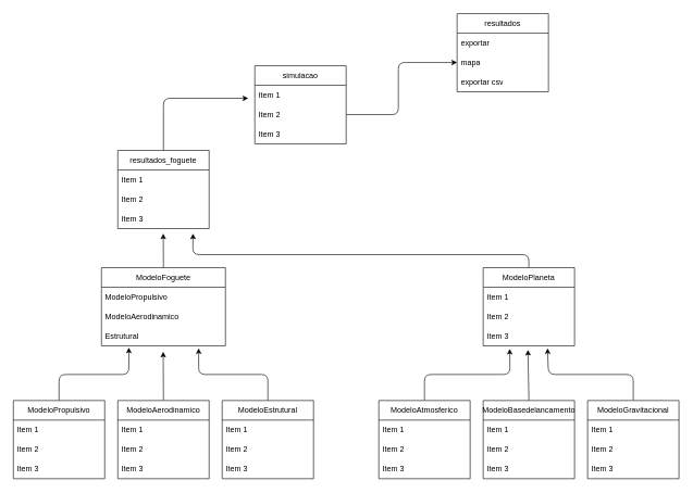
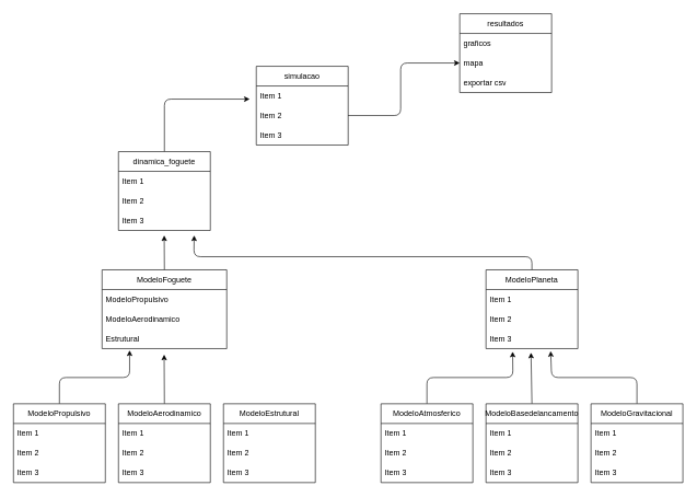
- <mxCell id="47" value="exportar&amp;nbsp;" style="text;strokeColor=none;fillColor=none;align=left;verticalAlign=middle;spacingLeft=4;spacingRight=4;overflow=hidden;points=[[0,0.5],[1,0.5]];portConstraint=eastwest;rotatable=0;whiteSpace=wrap;html=1;" parent="46" vertex="1"><mxGeometry y="30" width="140" height="30" as="geometry" /></mxCell>
+ <mxCell id="47" value="graficos&amp;nbsp;" style="text;strokeColor=none;fillColor=none;align=left;verticalAlign=middle;spacingLeft=4;spacingRight=4;overflow=hidden;points=[[0,0.5],[1,0.5]];portConstraint=eastwest;rotatable=0;whiteSpace=wrap;html=1;" parent="46" vertex="1"><mxGeometry y="30" width="140" height="30" as="geometry" /></mxCell>
- <mxCell id="38" value="resultados_foguete" style="swimlane;fontStyle=0;childLayout=stackLayout;horizontal=1;startSize=30;horizontalStack=0;resizeParent=1;resizeParentMax=0;resizeLast=0;collapsible=1;marginBottom=0;whiteSpace=wrap;html=1;" parent="1" vertex="1"><mxGeometry x="180" y="230" width="140" height="120" as="geometry" /></mxCell>
+ <mxCell id="38" value="dinamica_foguete" style="swimlane;fontStyle=0;childLayout=stackLayout;horizontal=1;startSize=30;horizontalStack=0;resizeParent=1;resizeParentMax=0;resizeLast=0;collapsible=1;marginBottom=0;whiteSpace=wrap;html=1;" parent="1" vertex="1"><mxGeometry x="180" y="230" width="140" height="120" as="geometry" /></mxCell>
- <mxCell id="7" style="edgeStyle=none;html=1;exitX=0.5;exitY=0;exitDx=0;exitDy=0;entryX=0.784;entryY=1.127;entryDx=0;entryDy=0;entryPerimeter=0;" parent="1" source="8" target="21" edge="1"><mxGeometry relative="1" as="geometry"><Array as="points"><mxPoint x="410" y="574" /><mxPoint x="304" y="574" /></Array></mxGeometry></mxCell>
